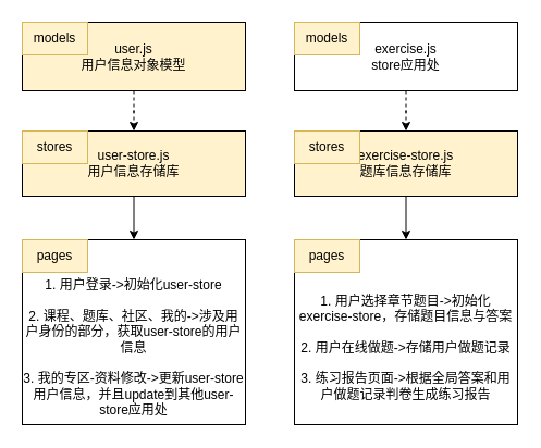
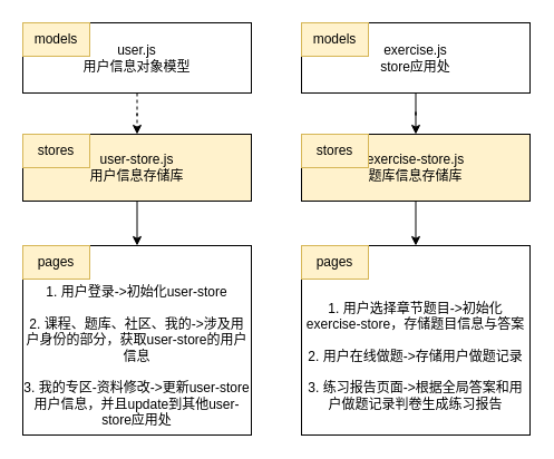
- <mxCell id="3" value="user.js&lt;br&gt;用户信息对象模型" style="rounded=0;whiteSpace=wrap;html=1;fillColor=#fff2cc;" parent="1" vertex="1"><mxGeometry width="205" height="63" as="geometry" x="20" y="20" /></mxCell>
+ <mxCell id="3" value="user.js&lt;br&gt;用户信息对象模型" style="rounded=0;whiteSpace=wrap;html=1;" parent="1" vertex="1"><mxGeometry width="205" height="63" as="geometry" x="20" y="20" /></mxCell>
- <mxCell id="10" style="edgeStyle=orthogonalEdgeStyle;rounded=0;orthogonalLoop=1;jettySize=auto;html=1;dashed=1;" parent="1" source="11" target="14" edge="1"><mxGeometry relative="1" as="geometry" /></mxCell>
+ <mxCell id="10" style="edgeStyle=orthogonalEdgeStyle;rounded=0;orthogonalLoop=1;jettySize=auto;html=1;" parent="1" source="11" target="14" edge="1"><mxGeometry relative="1" as="geometry" /></mxCell>
